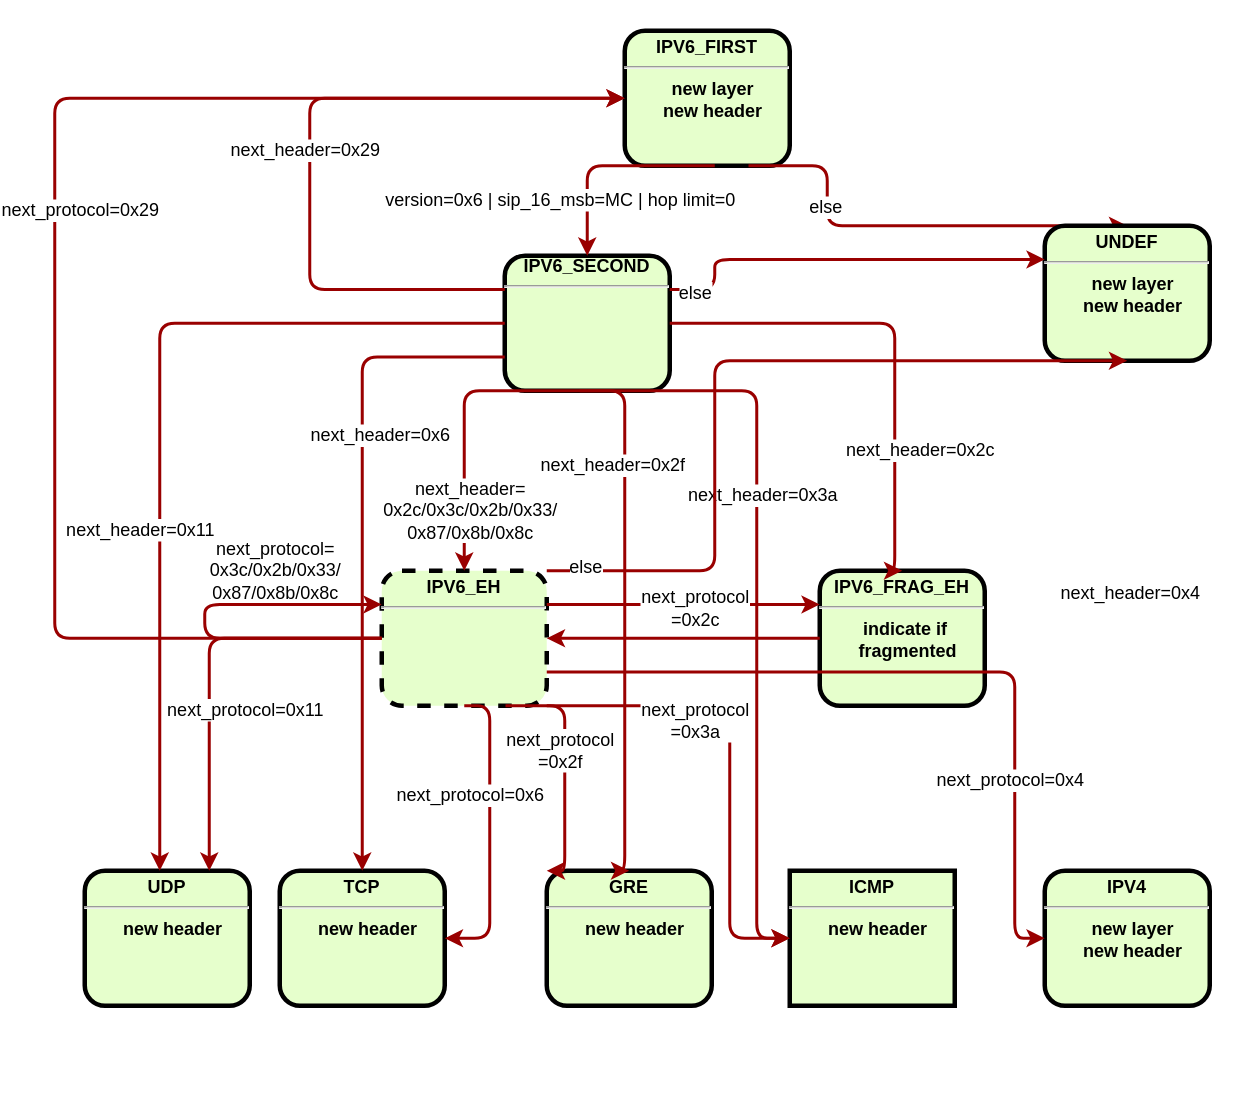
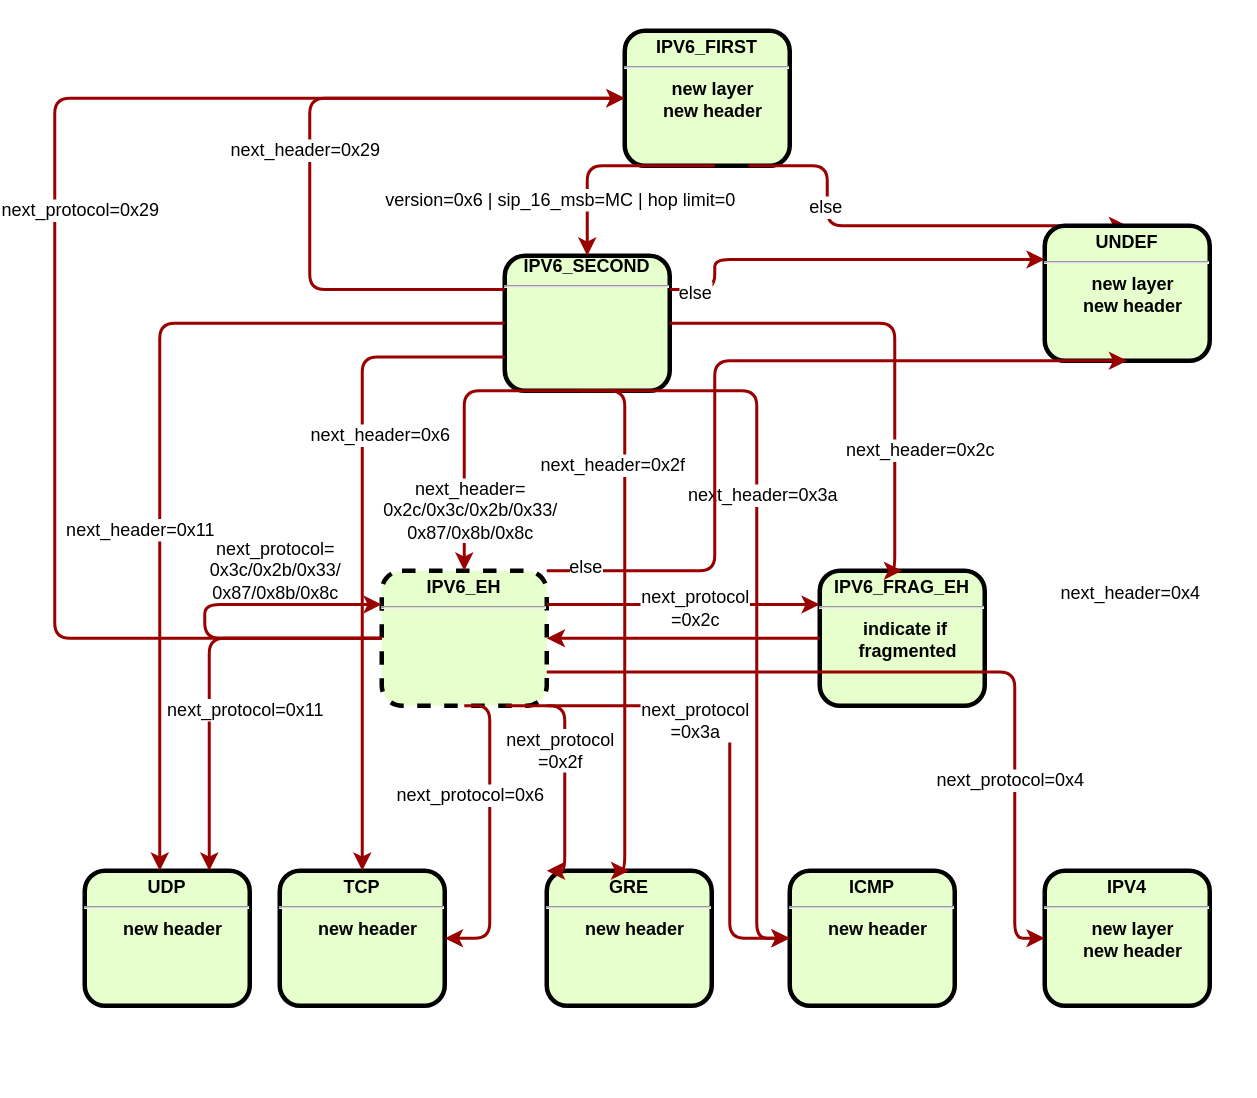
- <mxCell id="14" value="&lt;p style=&quot;margin: 4px 0px 0px ; text-align: center&quot;&gt;ICMP&lt;/p&gt;&lt;hr&gt;&lt;p style=&quot;margin: 0px 0px 0px 8px&quot;&gt;&lt;span&gt;new header&lt;/span&gt;&lt;br&gt;&lt;/p&gt;" style="verticalAlign=middle;align=center;overflow=fill;fontSize=12;fontFamily=Helvetica;html=1;fontStyle=1;strokeWidth=3;fillColor=#E6FFCC;rounded=0;" parent="1" vertex="1"><mxGeometry x="510" y="580" width="110" height="90" as="geometry" /></mxCell>
+ <mxCell id="14" value="&lt;p style=&quot;margin: 4px 0px 0px ; text-align: center&quot;&gt;ICMP&lt;/p&gt;&lt;hr&gt;&lt;p style=&quot;margin: 0px 0px 0px 8px&quot;&gt;&lt;span&gt;new header&lt;/span&gt;&lt;br&gt;&lt;/p&gt;" style="verticalAlign=middle;align=center;overflow=fill;fontSize=12;fontFamily=Helvetica;html=1;rounded=1;fontStyle=1;strokeWidth=3;fillColor=#E6FFCC" parent="1" vertex="1"><mxGeometry x="510" y="580" width="110" height="90" as="geometry" /></mxCell>
